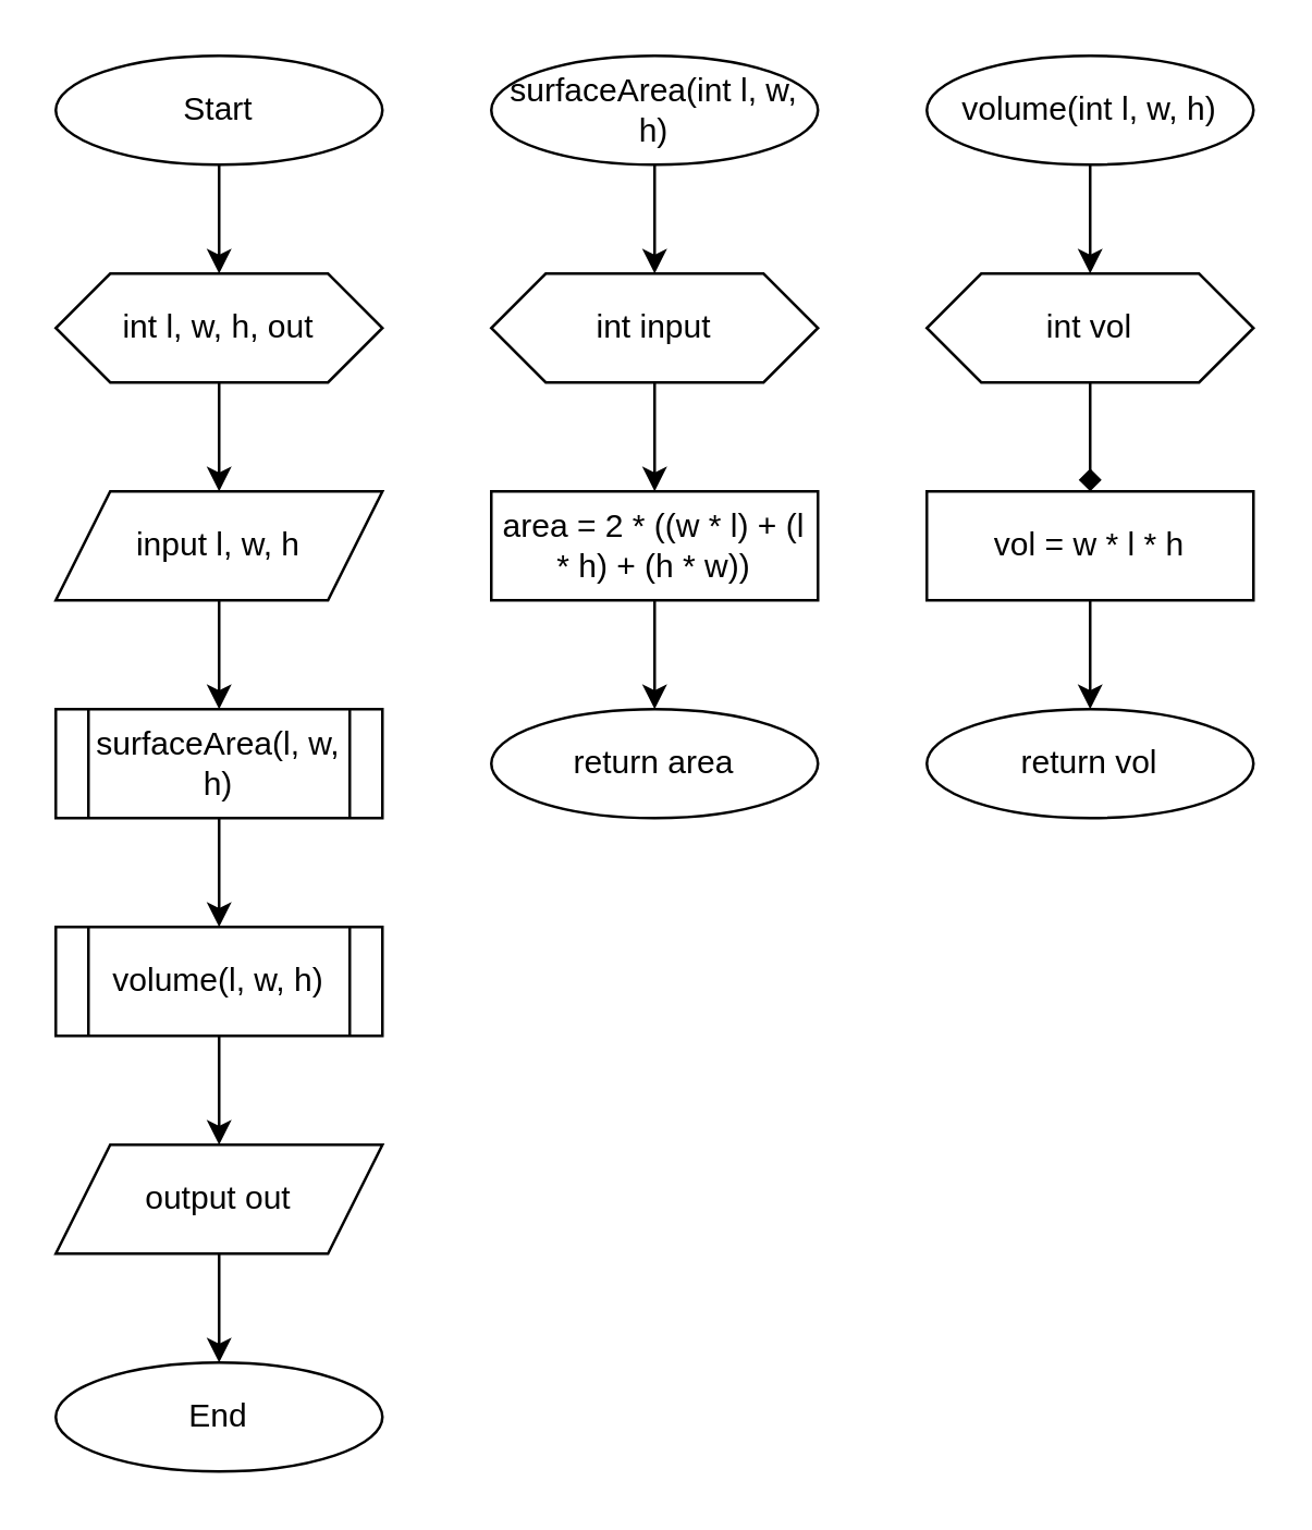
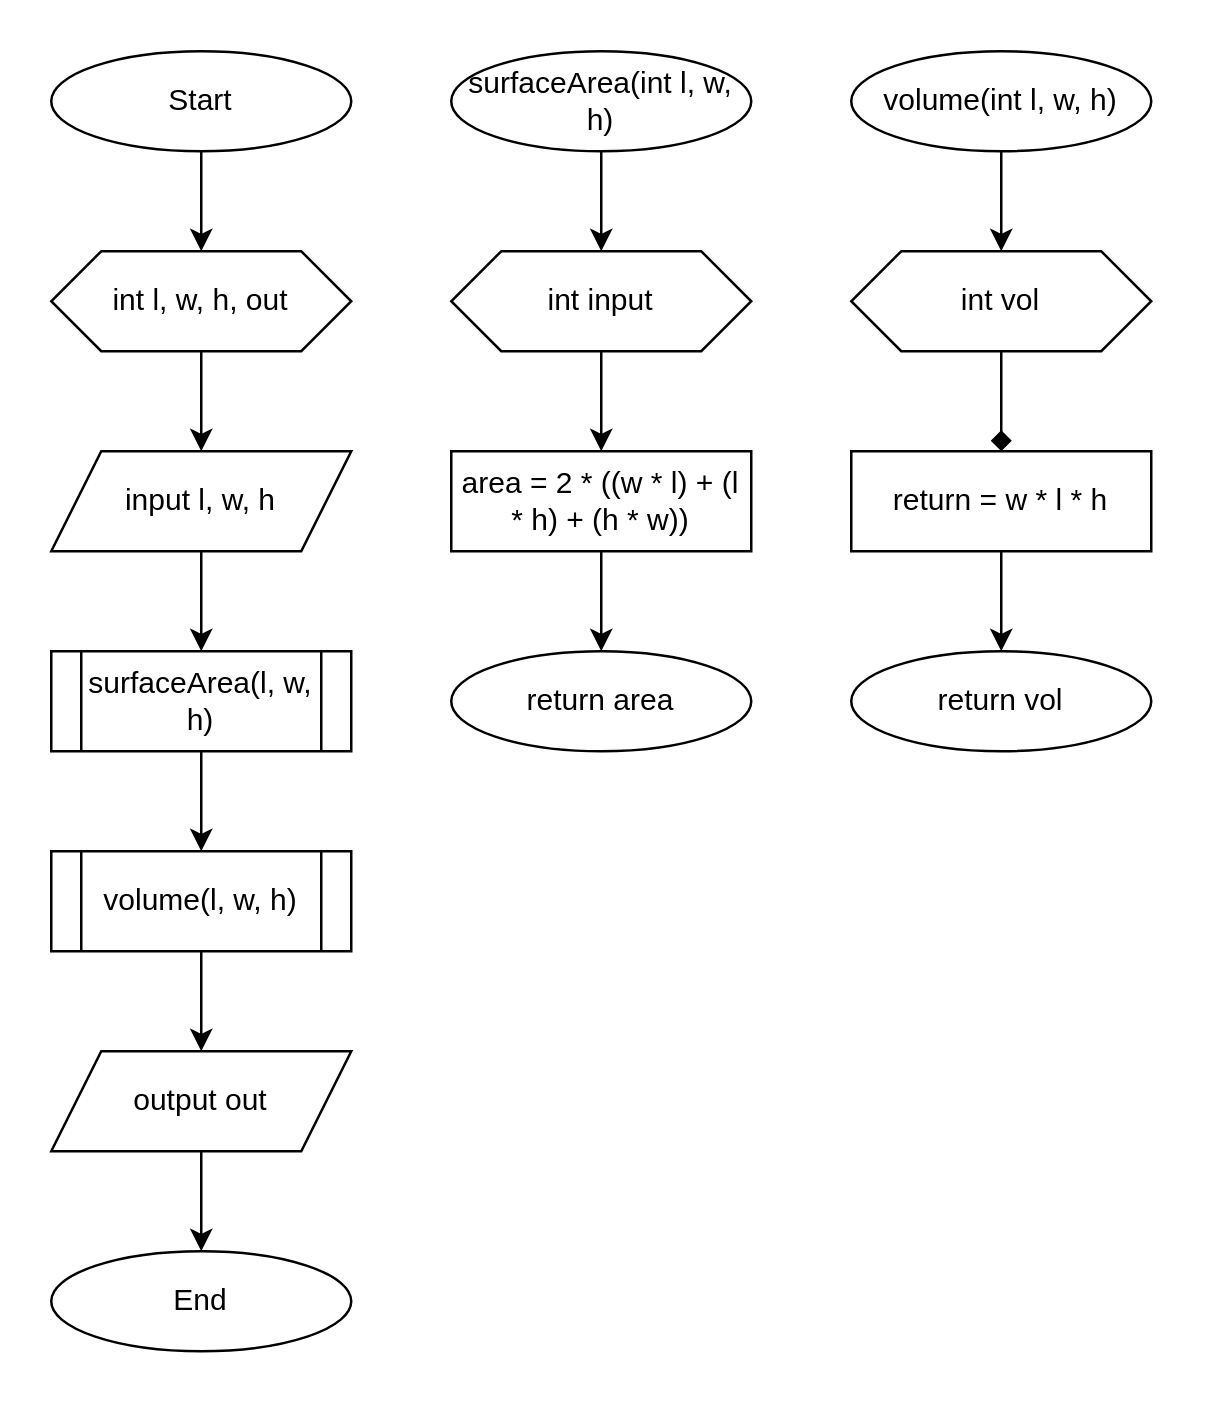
- <mxCell id="26" value="vol = w * l * h" style="rounded=0;whiteSpace=wrap;html=1;" vertex="1" parent="1"><mxGeometry x="340" y="180" width="120" height="40" as="geometry" /></mxCell>
+ <mxCell id="26" value="return = w * l * h" style="rounded=0;whiteSpace=wrap;html=1;" vertex="1" parent="1"><mxGeometry x="340" y="180" width="120" height="40" as="geometry" /></mxCell>
